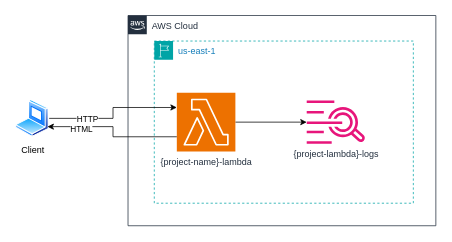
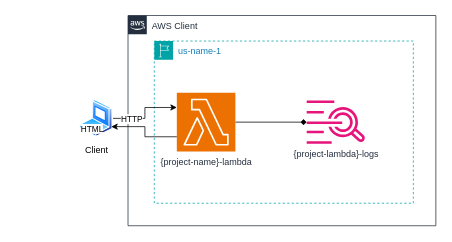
- <mxCell id="2" value="AWS Cloud" style="points=[[0,0],[0.25,0],[0.5,0],[0.75,0],[1,0],[1,0.25],[1,0.5],[1,0.75],[1,1],[0.75,1],[0.5,1],[0.25,1],[0,1],[0,0.75],[0,0.5],[0,0.25]];outlineConnect=0;gradientColor=none;html=1;whiteSpace=wrap;fontSize=12;fontStyle=0;container=1;pointerEvents=0;collapsible=0;recursiveResize=0;shape=mxgraph.aws4.group;grIcon=mxgraph.aws4.group_aws_cloud_alt;strokeColor=#232F3E;fillColor=none;verticalAlign=top;align=left;spacingLeft=30;fontColor=#232F3E;dashed=0;" parent="1" vertex="1"><mxGeometry x="170" y="20" width="410" height="280" as="geometry" /></mxCell>
+ <mxCell id="2" value="AWS Client" style="points=[[0,0],[0.25,0],[0.5,0],[0.75,0],[1,0],[1,0.25],[1,0.5],[1,0.75],[1,1],[0.75,1],[0.5,1],[0.25,1],[0,1],[0,0.75],[0,0.5],[0,0.25]];outlineConnect=0;gradientColor=none;html=1;whiteSpace=wrap;fontSize=12;fontStyle=0;container=1;pointerEvents=0;collapsible=0;recursiveResize=0;shape=mxgraph.aws4.group;grIcon=mxgraph.aws4.group_aws_cloud_alt;strokeColor=#232F3E;fillColor=none;verticalAlign=top;align=left;spacingLeft=30;fontColor=#232F3E;dashed=0;" parent="1" vertex="1"><mxGeometry x="170" y="20" width="410" height="280" as="geometry" /></mxCell>
- <mxCell id="3" value="us-east-1" style="points=[[0,0],[0.25,0],[0.5,0],[0.75,0],[1,0],[1,0.25],[1,0.5],[1,0.75],[1,1],[0.75,1],[0.5,1],[0.25,1],[0,1],[0,0.75],[0,0.5],[0,0.25]];outlineConnect=0;gradientColor=none;html=1;whiteSpace=wrap;fontSize=12;fontStyle=0;container=1;pointerEvents=0;collapsible=0;recursiveResize=0;shape=mxgraph.aws4.group;grIcon=mxgraph.aws4.group_region;strokeColor=#00A4A6;fillColor=none;verticalAlign=top;align=left;spacingLeft=30;fontColor=#147EBA;dashed=1;movable=1;resizable=1;rotatable=1;deletable=1;editable=1;locked=0;connectable=1;" parent="2" vertex="1"><mxGeometry x="35" y="34" width="345" height="216" as="geometry" /></mxCell>
+ <mxCell id="3" value="us-name-1" style="points=[[0,0],[0.25,0],[0.5,0],[0.75,0],[1,0],[1,0.25],[1,0.5],[1,0.75],[1,1],[0.75,1],[0.5,1],[0.25,1],[0,1],[0,0.75],[0,0.5],[0,0.25]];outlineConnect=0;gradientColor=none;html=1;whiteSpace=wrap;fontSize=12;fontStyle=0;container=1;pointerEvents=0;collapsible=0;recursiveResize=0;shape=mxgraph.aws4.group;grIcon=mxgraph.aws4.group_region;strokeColor=#00A4A6;fillColor=none;verticalAlign=top;align=left;spacingLeft=30;fontColor=#147EBA;dashed=1;movable=1;resizable=1;rotatable=1;deletable=1;editable=1;locked=0;connectable=1;" parent="2" vertex="1"><mxGeometry x="35" y="34" width="345" height="216" as="geometry" /></mxCell>
- <mxCell id="7" value="Client" style="image;aspect=fixed;perimeter=ellipsePerimeter;html=1;align=center;shadow=0;dashed=0;spacingTop=3;image=img/lib/active_directory/laptop_client.svg;" parent="1" vertex="1"><mxGeometry x="20" y="132" width="45" height="50" as="geometry" /></mxCell>
+ <mxCell id="7" value="Client" style="image;aspect=fixed;perimeter=ellipsePerimeter;html=1;align=center;shadow=0;dashed=0;spacingTop=3;image=img/lib/active_directory/laptop_client.svg;" parent="1" vertex="1"><mxGeometry x="105" y="132" width="45" height="50" as="geometry" /></mxCell>
- <mxCell id="4" style="edgeStyle=orthogonalEdgeStyle;rounded=0;orthogonalLoop=1;jettySize=auto;html=1;exitX=1;exitY=0.5;exitDx=0;exitDy=0;exitPerimeter=0;" parent="3" source="5" target="6" edge="1"><mxGeometry relative="1" as="geometry" /></mxCell>
+ <mxCell id="4" style="edgeStyle=orthogonalEdgeStyle;rounded=0;orthogonalLoop=1;jettySize=auto;html=1;exitX=1;exitY=0.5;exitDx=0;exitDy=0;exitPerimeter=0;endArrow=diamond;" parent="3" source="5" target="6" edge="1"><mxGeometry relative="1" as="geometry" /></mxCell>
